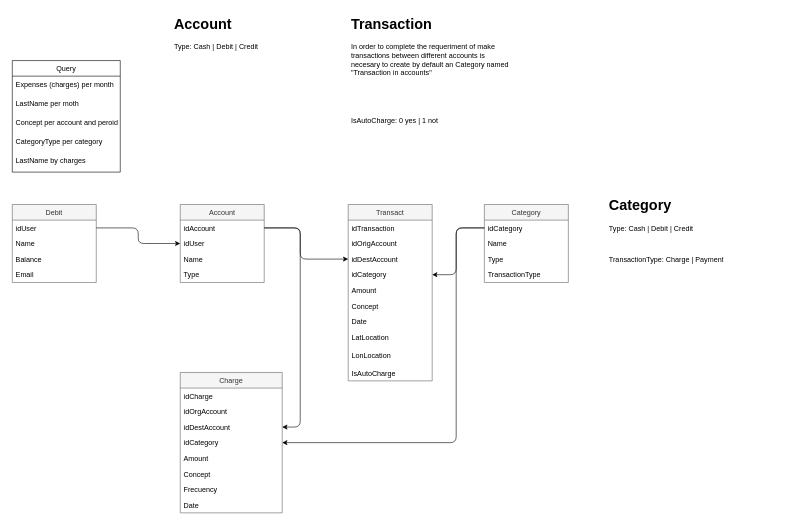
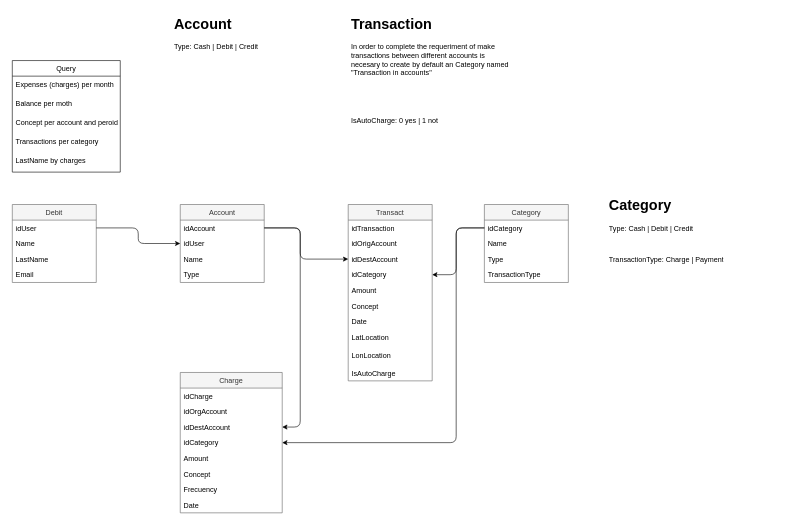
- <mxCell id="4" value="LastName per moth" style="text;strokeColor=none;fillColor=none;align=left;verticalAlign=top;spacingLeft=4;spacingRight=4;overflow=hidden;rotatable=0;points=[[0,0.5],[1,0.5]];portConstraint=eastwest;" parent="2" vertex="1"><mxGeometry y="58" width="180" height="32" as="geometry" /></mxCell>
+ <mxCell id="4" value="Balance per moth" style="text;strokeColor=none;fillColor=none;align=left;verticalAlign=top;spacingLeft=4;spacingRight=4;overflow=hidden;rotatable=0;points=[[0,0.5],[1,0.5]];portConstraint=eastwest;" parent="2" vertex="1"><mxGeometry y="58" width="180" height="32" as="geometry" /></mxCell>
- <mxCell id="6" value="CategoryType per category" style="text;strokeColor=none;fillColor=none;align=left;verticalAlign=top;spacingLeft=4;spacingRight=4;overflow=hidden;rotatable=0;points=[[0,0.5],[1,0.5]];portConstraint=eastwest;" parent="2" vertex="1"><mxGeometry y="122" width="180" height="32" as="geometry" /></mxCell>
+ <mxCell id="6" value="Transactions per category" style="text;strokeColor=none;fillColor=none;align=left;verticalAlign=top;spacingLeft=4;spacingRight=4;overflow=hidden;rotatable=0;points=[[0,0.5],[1,0.5]];portConstraint=eastwest;" parent="2" vertex="1"><mxGeometry y="122" width="180" height="32" as="geometry" /></mxCell>
- <mxCell id="16" value="Balance" style="text;strokeColor=none;fillColor=none;align=left;verticalAlign=top;spacingLeft=4;spacingRight=4;overflow=hidden;rotatable=0;points=[[0,0.5],[1,0.5]];portConstraint=eastwest;" parent="13" vertex="1"><mxGeometry y="78" width="140" height="26" as="geometry" /></mxCell>
+ <mxCell id="16" value="LastName" style="text;strokeColor=none;fillColor=none;align=left;verticalAlign=top;spacingLeft=4;spacingRight=4;overflow=hidden;rotatable=0;points=[[0,0.5],[1,0.5]];portConstraint=eastwest;" parent="13" vertex="1"><mxGeometry y="78" width="140" height="26" as="geometry" /></mxCell>
